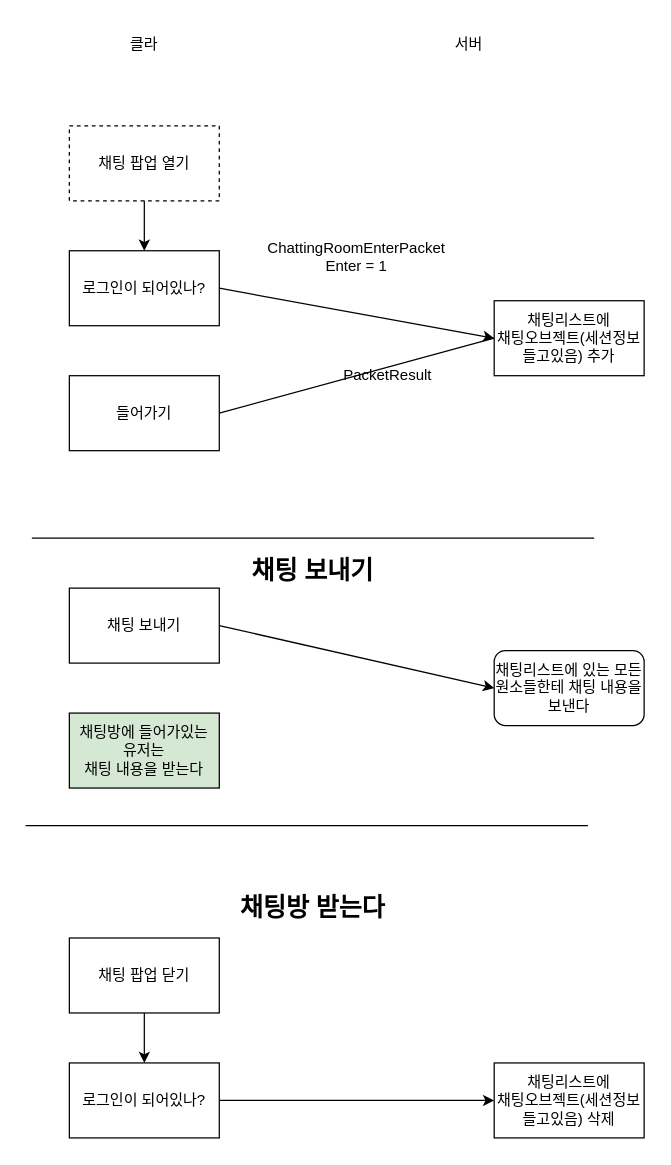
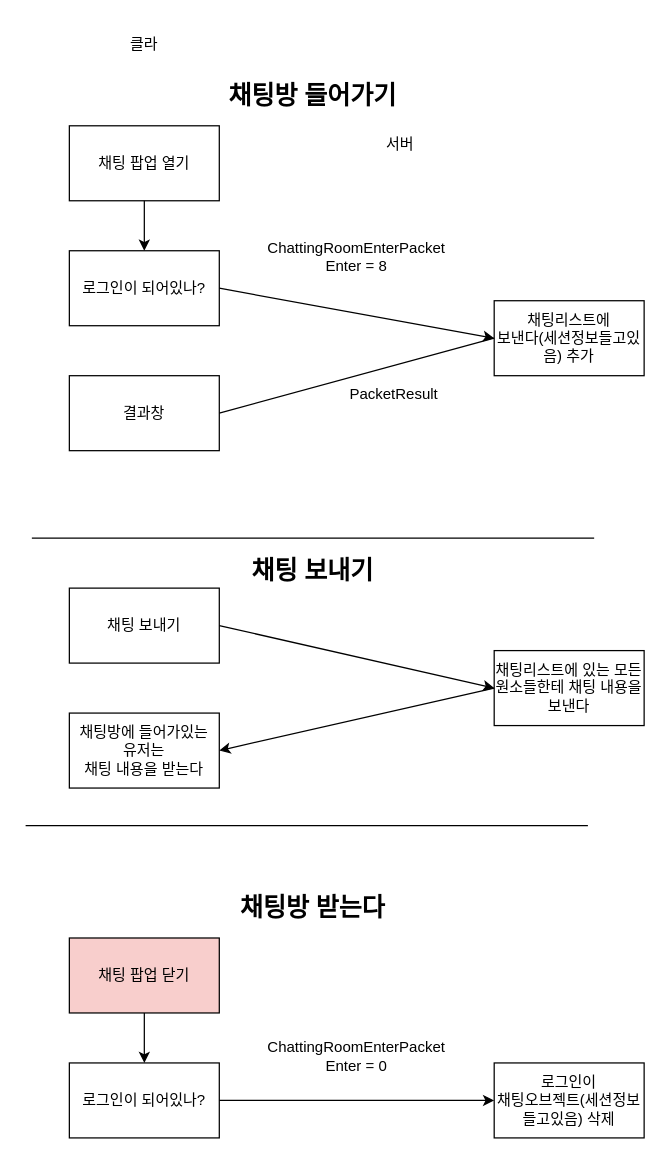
- <mxCell id="7" value="서버" style="text;html=1;strokeColor=none;fillColor=none;align=center;verticalAlign=middle;whiteSpace=wrap;rounded=0;" parent="1" vertex="1"><mxGeometry x="345" y="20" width="60" height="30" as="geometry" /></mxCell>
+ <mxCell id="7" value="서버" style="text;html=1;strokeColor=none;fillColor=none;align=center;verticalAlign=middle;whiteSpace=wrap;rounded=0;" parent="1" vertex="1"><mxGeometry x="290" y="100" width="60" height="30" as="geometry" /></mxCell>
+ <mxCell id="13" value="&lt;span style=&quot;font-size: 20px;&quot;&gt;&lt;b&gt;채팅방 들어가기&lt;/b&gt;&lt;/span&gt;" style="text;html=1;strokeColor=none;fillColor=none;align=center;verticalAlign=middle;whiteSpace=wrap;rounded=0;" parent="1" vertex="1"><mxGeometry x="165" y="60" width="170" height="30" as="geometry" /></mxCell>
- <mxCell id="3" value="채팅 팝업 열기" style="rounded=0;whiteSpace=wrap;html=1;dashed=1;" parent="1" vertex="1"><mxGeometry x="55" y="100" width="120" height="60" as="geometry" /></mxCell>
+ <mxCell id="3" value="채팅 팝업 열기" style="rounded=0;whiteSpace=wrap;html=1;" parent="1" vertex="1"><mxGeometry x="55" y="100" width="120" height="60" as="geometry" /></mxCell>
- <mxCell id="10" value="ChattingRoomEnterPacket&lt;br&gt;Enter = 1" style="text;html=1;strokeColor=none;fillColor=none;align=center;verticalAlign=middle;whiteSpace=wrap;rounded=0;" parent="1" vertex="1"><mxGeometry x="245" y="180" width="80" height="50" as="geometry" /></mxCell>
+ <mxCell id="10" value="ChattingRoomEnterPacket&lt;br&gt;Enter = 8" style="text;html=1;strokeColor=none;fillColor=none;align=center;verticalAlign=middle;whiteSpace=wrap;rounded=0;" parent="1" vertex="1"><mxGeometry x="245" y="180" width="80" height="50" as="geometry" /></mxCell>
- <mxCell id="8" value="채팅리스트에&lt;br&gt;채팅오브젝트(세션정보들고있음) 추가" style="rounded=0;whiteSpace=wrap;html=1;" parent="1" vertex="1"><mxGeometry x="395" y="240" width="120" height="60" as="geometry" /></mxCell>
+ <mxCell id="8" value="채팅리스트에&lt;br&gt;보낸다(세션정보들고있음) 추가" style="rounded=0;whiteSpace=wrap;html=1;" parent="1" vertex="1"><mxGeometry x="395" y="240" width="120" height="60" as="geometry" /></mxCell>
- <mxCell id="28" value="PacketResult" style="text;html=1;strokeColor=none;fillColor=none;align=center;verticalAlign=middle;whiteSpace=wrap;rounded=0;" vertex="1" parent="1"><mxGeometry x="270" y="275" width="80" height="50" as="geometry" /></mxCell>
+ <mxCell id="28" value="PacketResult" style="text;html=1;strokeColor=none;fillColor=none;align=center;verticalAlign=middle;whiteSpace=wrap;rounded=0;" vertex="1" parent="1"><mxGeometry x="275" y="290" width="80" height="50" as="geometry" /></mxCell>
- <mxCell id="26" value="들어가기" style="rounded=0;whiteSpace=wrap;html=1;" vertex="1" parent="1"><mxGeometry x="55" y="300" width="120" height="60" as="geometry" /></mxCell>
+ <mxCell id="26" value="결과창" style="rounded=0;whiteSpace=wrap;html=1;" vertex="1" parent="1"><mxGeometry x="55" y="300" width="120" height="60" as="geometry" /></mxCell>
- <mxCell id="12" value="채팅리스트에 있는 모든 원소들한테 채팅 내용을 보낸다" style="whiteSpace=wrap;html=1;rounded=1;" parent="1" vertex="1"><mxGeometry x="395" y="520" width="120" height="60" as="geometry" /></mxCell>
+ <mxCell id="12" value="채팅리스트에 있는 모든 원소들한테 채팅 내용을 보낸다" style="rounded=0;whiteSpace=wrap;html=1;" parent="1" vertex="1"><mxGeometry x="395" y="520" width="120" height="60" as="geometry" /></mxCell>
+ <mxCell id="19" value="" style="endArrow=classic;html=1;rounded=0;fontSize=20;exitX=0;exitY=0.5;exitDx=0;exitDy=0;entryX=1;entryY=0.5;entryDx=0;entryDy=0;" parent="1" source="12" target="18" edge="1"><mxGeometry width="50" height="50" relative="1" as="geometry"><mxPoint x="345" y="550" as="sourcePoint" /><mxPoint x="395" y="500" as="targetPoint" /></mxGeometry></mxCell>
- <mxCell id="18" value="채팅방에 들어가있는&lt;br&gt;유저는&lt;br&gt;채팅 내용을 받는다" style="rounded=0;whiteSpace=wrap;html=1;fillColor=#d5e8d4;" parent="1" vertex="1"><mxGeometry x="55" y="570" width="120" height="60" as="geometry" /></mxCell>
+ <mxCell id="18" value="채팅방에 들어가있는&lt;br&gt;유저는&lt;br&gt;채팅 내용을 받는다" style="rounded=0;whiteSpace=wrap;html=1;" parent="1" vertex="1"><mxGeometry x="55" y="570" width="120" height="60" as="geometry" /></mxCell>
- <mxCell id="20" value="채팅 팝업 닫기" style="rounded=0;whiteSpace=wrap;html=1;" parent="1" vertex="1"><mxGeometry x="55" y="750" width="120" height="60" as="geometry" /></mxCell>
+ <mxCell id="20" value="채팅 팝업 닫기" style="rounded=0;whiteSpace=wrap;html=1;fillColor=#f8cecc;" parent="1" vertex="1"><mxGeometry x="55" y="750" width="120" height="60" as="geometry" /></mxCell>
+ <mxCell id="25" value="ChattingRoomEnterPacket&lt;br&gt;Enter = 0" style="text;html=1;strokeColor=none;fillColor=none;align=center;verticalAlign=middle;whiteSpace=wrap;rounded=0;" parent="1" vertex="1"><mxGeometry x="255" y="820" width="60" height="50" as="geometry" /></mxCell>
- <mxCell id="24" value="채팅리스트에&lt;br&gt;채팅오브젝트(세션정보들고있음) 삭제" style="rounded=0;whiteSpace=wrap;html=1;" parent="1" vertex="1"><mxGeometry x="395" y="850" width="120" height="60" as="geometry" /></mxCell>
+ <mxCell id="24" value="로그인이&lt;br&gt;채팅오브젝트(세션정보들고있음) 삭제" style="rounded=0;whiteSpace=wrap;html=1;" parent="1" vertex="1"><mxGeometry x="395" y="850" width="120" height="60" as="geometry" /></mxCell>
